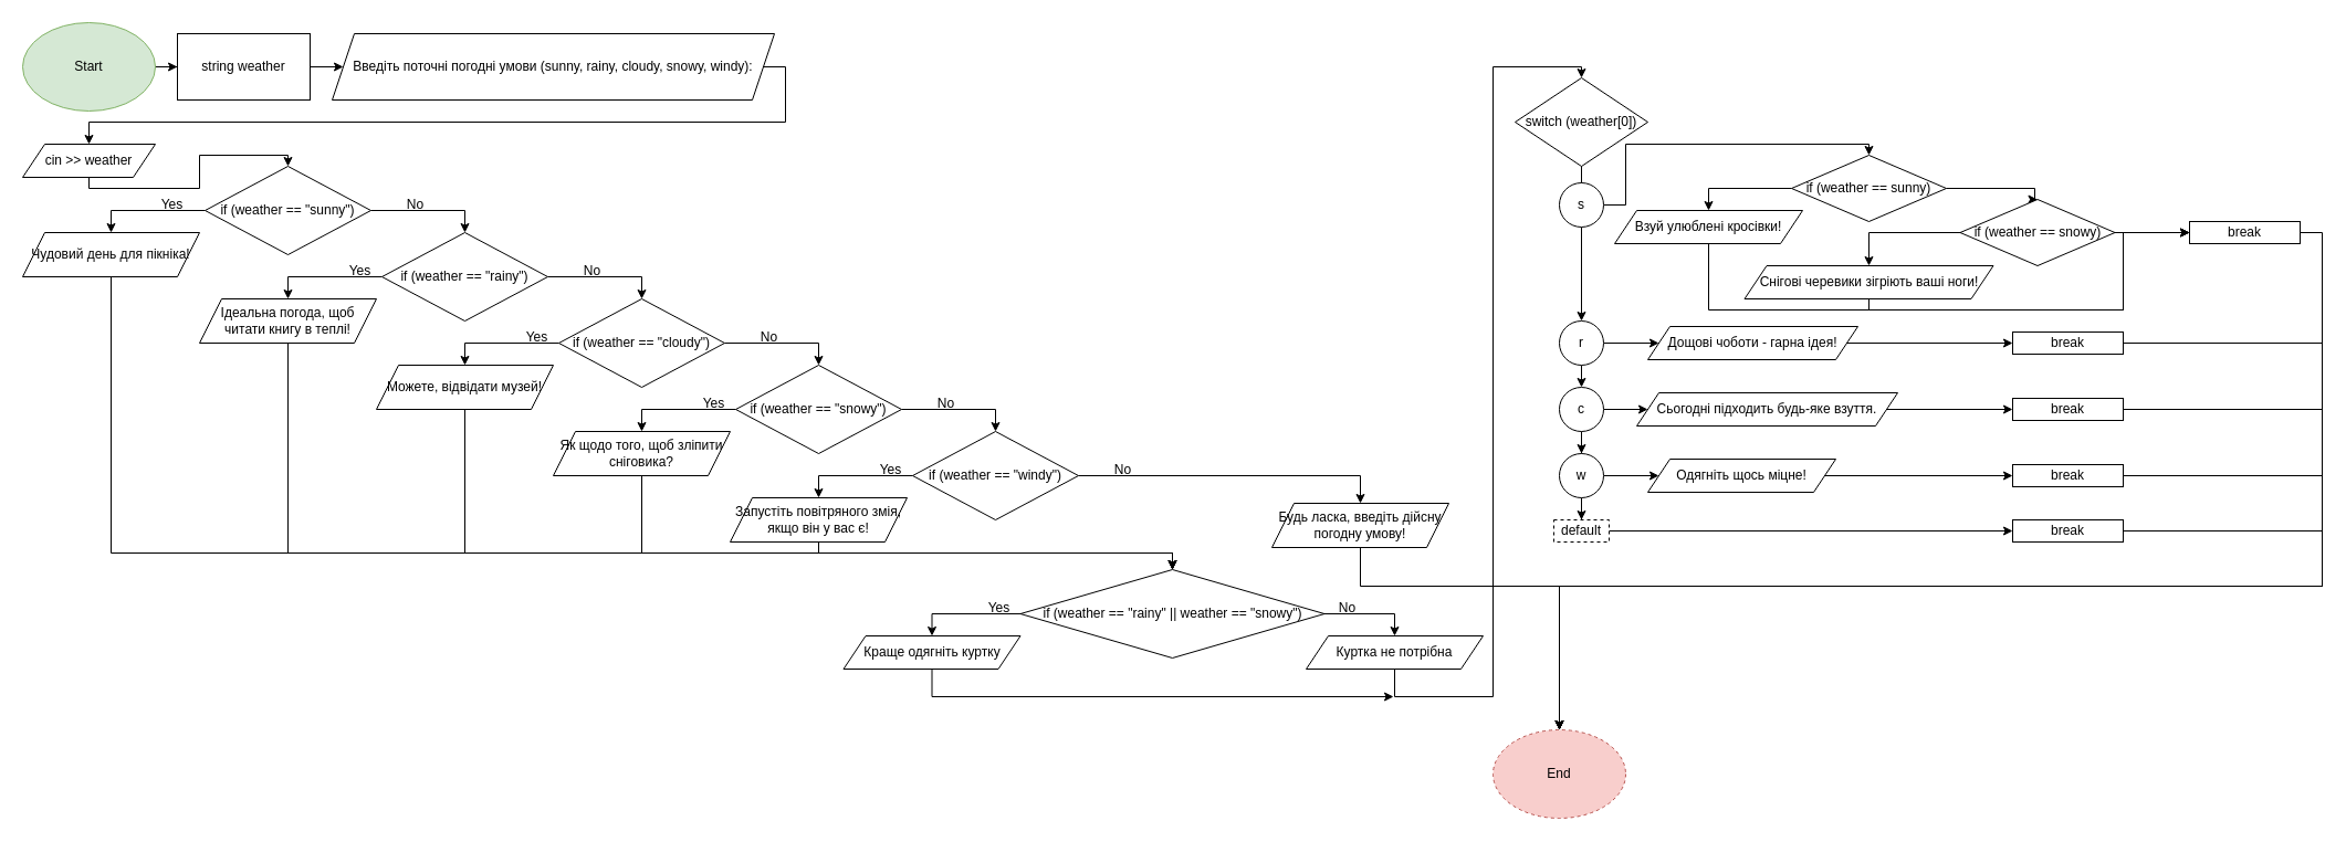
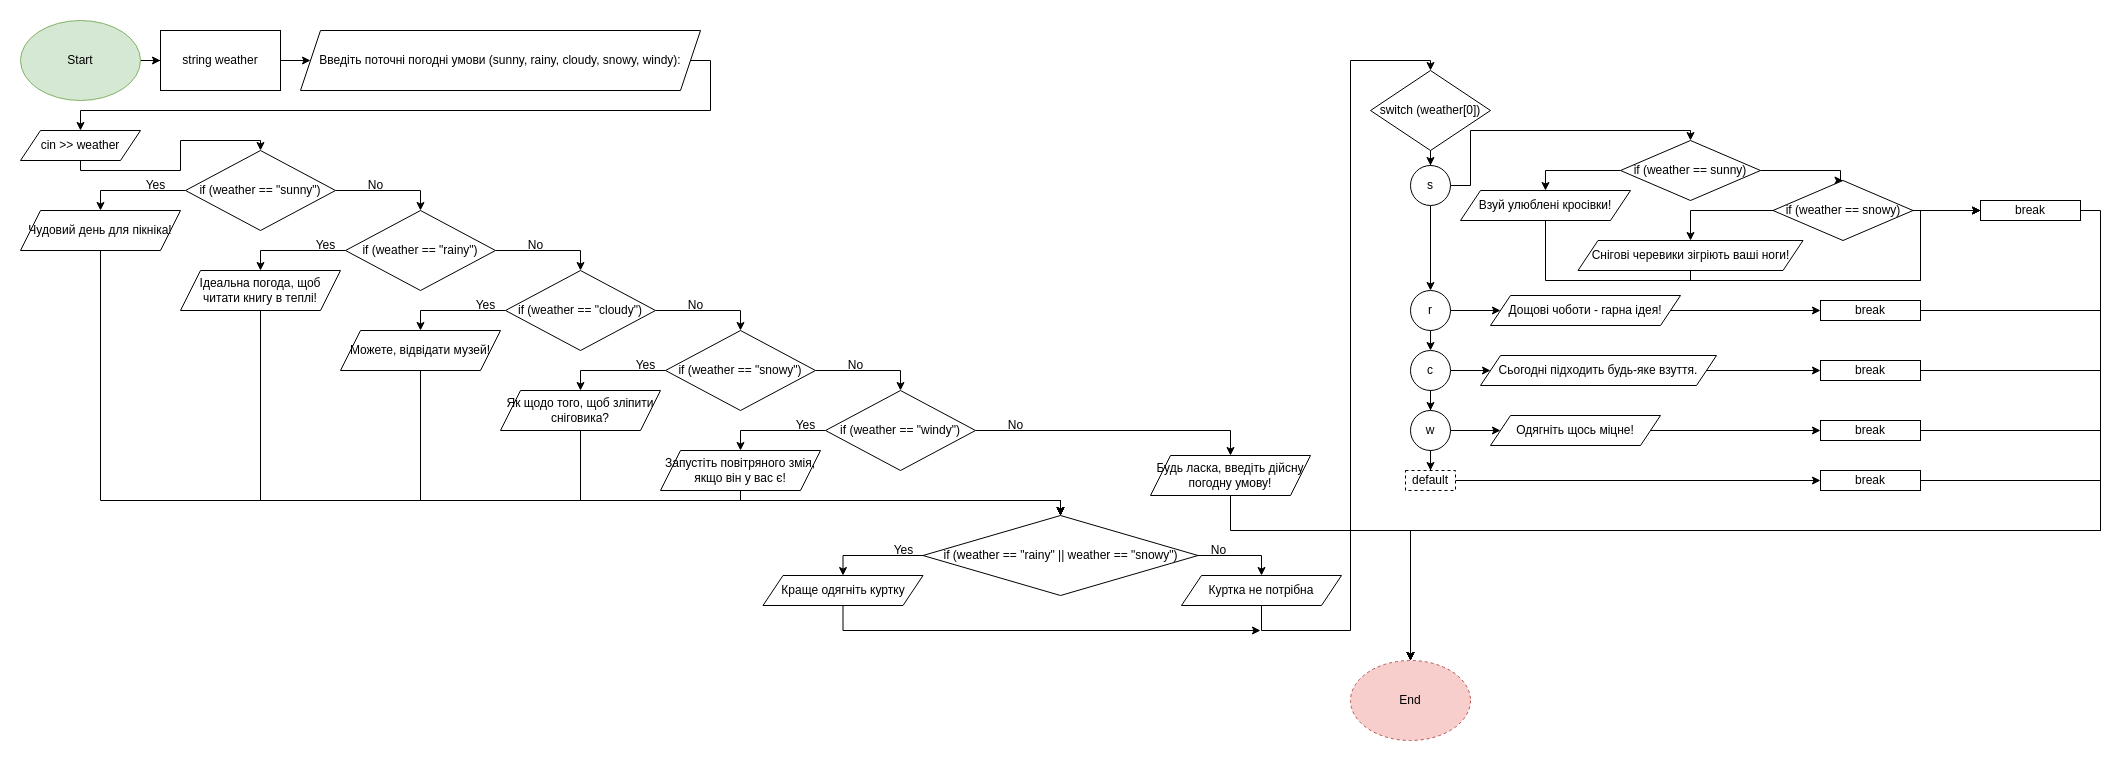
- <mxCell id="56" value="" style="edgeStyle=orthogonalEdgeStyle;rounded=0;orthogonalLoop=1;jettySize=auto;html=1;endArrow=none;" edge="1" parent="1" source="57" target="60"><mxGeometry relative="1" as="geometry" /></mxCell>
+ <mxCell id="56" value="" style="edgeStyle=orthogonalEdgeStyle;rounded=0;orthogonalLoop=1;jettySize=auto;html=1;" edge="1" parent="1" source="57" target="60"><mxGeometry relative="1" as="geometry" /></mxCell>
